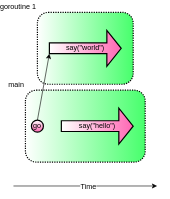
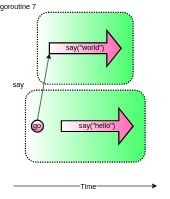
- <mxCell id="6" value="goroutine 1" style="rounded=1;whiteSpace=wrap;html=1;dashed=1;dashPattern=1 1;strokeWidth=2;gradientColor=#47FF6C;gradientDirection=east;align=right;verticalAlign=bottom;labelPosition=left;verticalLabelPosition=top;" vertex="1" parent="1"><mxGeometry x="60" y="20" width="160" height="120" as="geometry" /></mxCell>
+ <mxCell id="6" value="goroutine 7" style="rounded=1;whiteSpace=wrap;html=1;dashed=1;dashPattern=1 1;strokeWidth=2;gradientColor=#47FF6C;gradientDirection=east;align=right;verticalAlign=bottom;labelPosition=left;verticalLabelPosition=top;" vertex="1" parent="1"><mxGeometry x="60" y="20" width="160" height="120" as="geometry" /></mxCell>
- <mxCell id="4" value="main" style="rounded=1;whiteSpace=wrap;html=1;dashed=1;dashPattern=1 1;strokeWidth=2;gradientColor=#47FF6C;gradientDirection=east;align=right;verticalAlign=bottom;labelPosition=left;verticalLabelPosition=top;" vertex="1" parent="1"><mxGeometry x="40" y="150" width="200" height="120" as="geometry" /></mxCell>
+ <mxCell id="4" value="say" style="rounded=1;whiteSpace=wrap;html=1;dashed=1;dashPattern=1 1;strokeWidth=2;gradientColor=#47FF6C;gradientDirection=east;align=right;verticalAlign=bottom;labelPosition=left;verticalLabelPosition=top;" vertex="1" parent="1"><mxGeometry x="40" y="150" width="200" height="120" as="geometry" /></mxCell>
